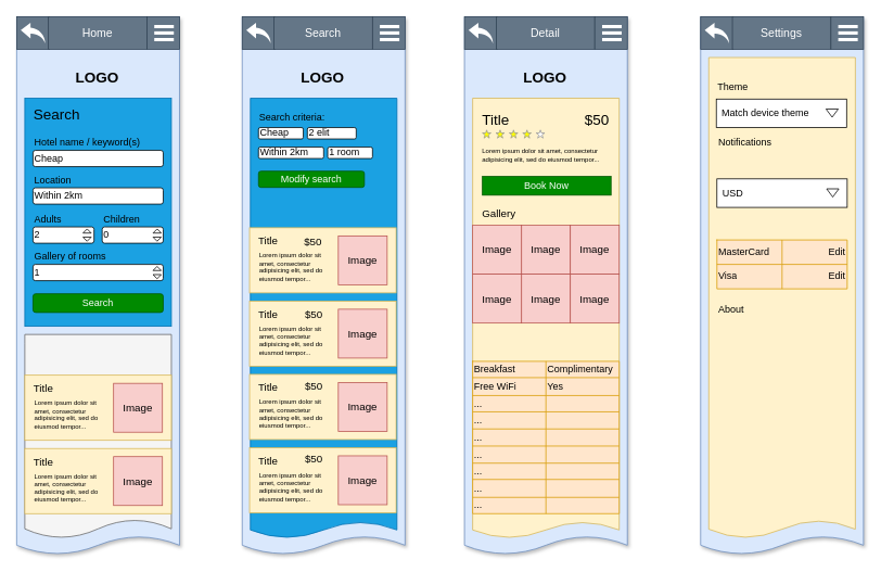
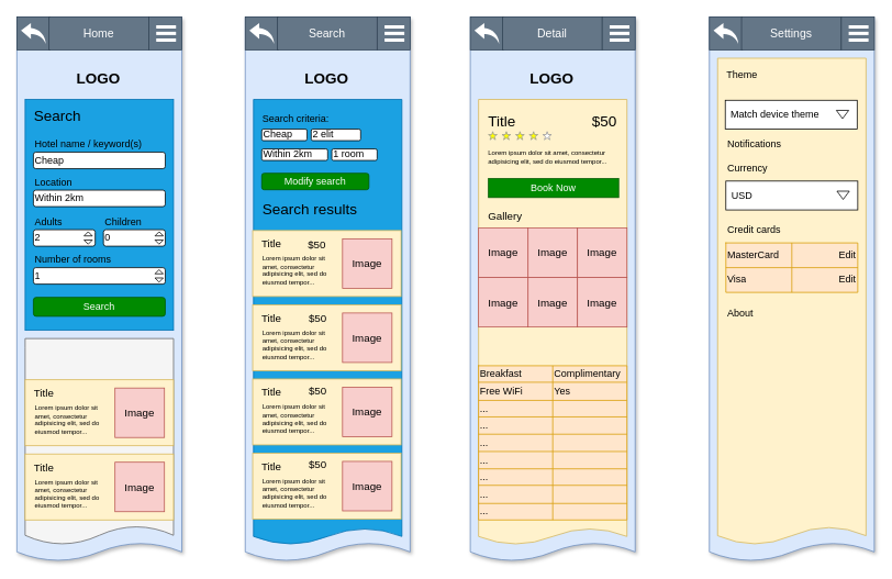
- <mxCell id="163" value="Theme" style="text;html=1;strokeColor=none;fillColor=none;align=left;verticalAlign=middle;whiteSpace=wrap;rounded=0;labelBackgroundColor=none;labelBorderColor=none;fontSize=12;fontColor=none;" vertex="1" parent="1"><mxGeometry x="879.25" y="96" width="160" height="20" as="geometry" /></mxCell>
+ <mxCell id="163" value="Theme" style="text;html=1;strokeColor=none;fillColor=none;align=left;verticalAlign=middle;whiteSpace=wrap;rounded=0;labelBackgroundColor=none;labelBorderColor=none;fontSize=12;fontColor=none;" vertex="1" parent="1"><mxGeometry x="879.25" y="81" width="160" height="20" as="geometry" /></mxCell>
+ <mxCell id="150" value="Currency" style="text;html=1;strokeColor=none;fillColor=none;align=left;verticalAlign=middle;whiteSpace=wrap;rounded=0;labelBackgroundColor=none;labelBorderColor=none;fontSize=12;fontColor=none;" vertex="1" parent="1"><mxGeometry x="880" y="194" width="160" height="20" as="geometry" /></mxCell>
+ <mxCell id="39" value="Search results" style="text;html=1;strokeColor=none;fillColor=none;align=left;verticalAlign=middle;whiteSpace=wrap;rounded=0;fontSize=18;" vertex="1" parent="1"><mxGeometry x="316" y="239" width="160" height="30" as="geometry" /></mxCell>
+ <mxCell id="155" value="Credit cards" style="text;html=1;strokeColor=none;fillColor=none;align=left;verticalAlign=middle;whiteSpace=wrap;rounded=0;labelBackgroundColor=none;labelBorderColor=none;fontSize=12;fontColor=none;" vertex="1" parent="1"><mxGeometry x="880" y="269" width="160" height="20" as="geometry" /></mxCell>
- <mxCell id="13" value="Gallery of rooms" style="text;html=1;strokeColor=none;fillColor=none;align=left;verticalAlign=middle;whiteSpace=wrap;rounded=0;" parent="1" vertex="1"><mxGeometry x="40" y="310" width="160" height="10" as="geometry" /></mxCell>
+ <mxCell id="13" value="Number of rooms" style="text;html=1;strokeColor=none;fillColor=none;align=left;verticalAlign=middle;whiteSpace=wrap;rounded=0;" parent="1" vertex="1"><mxGeometry x="40" y="310" width="160" height="10" as="geometry" /></mxCell>
